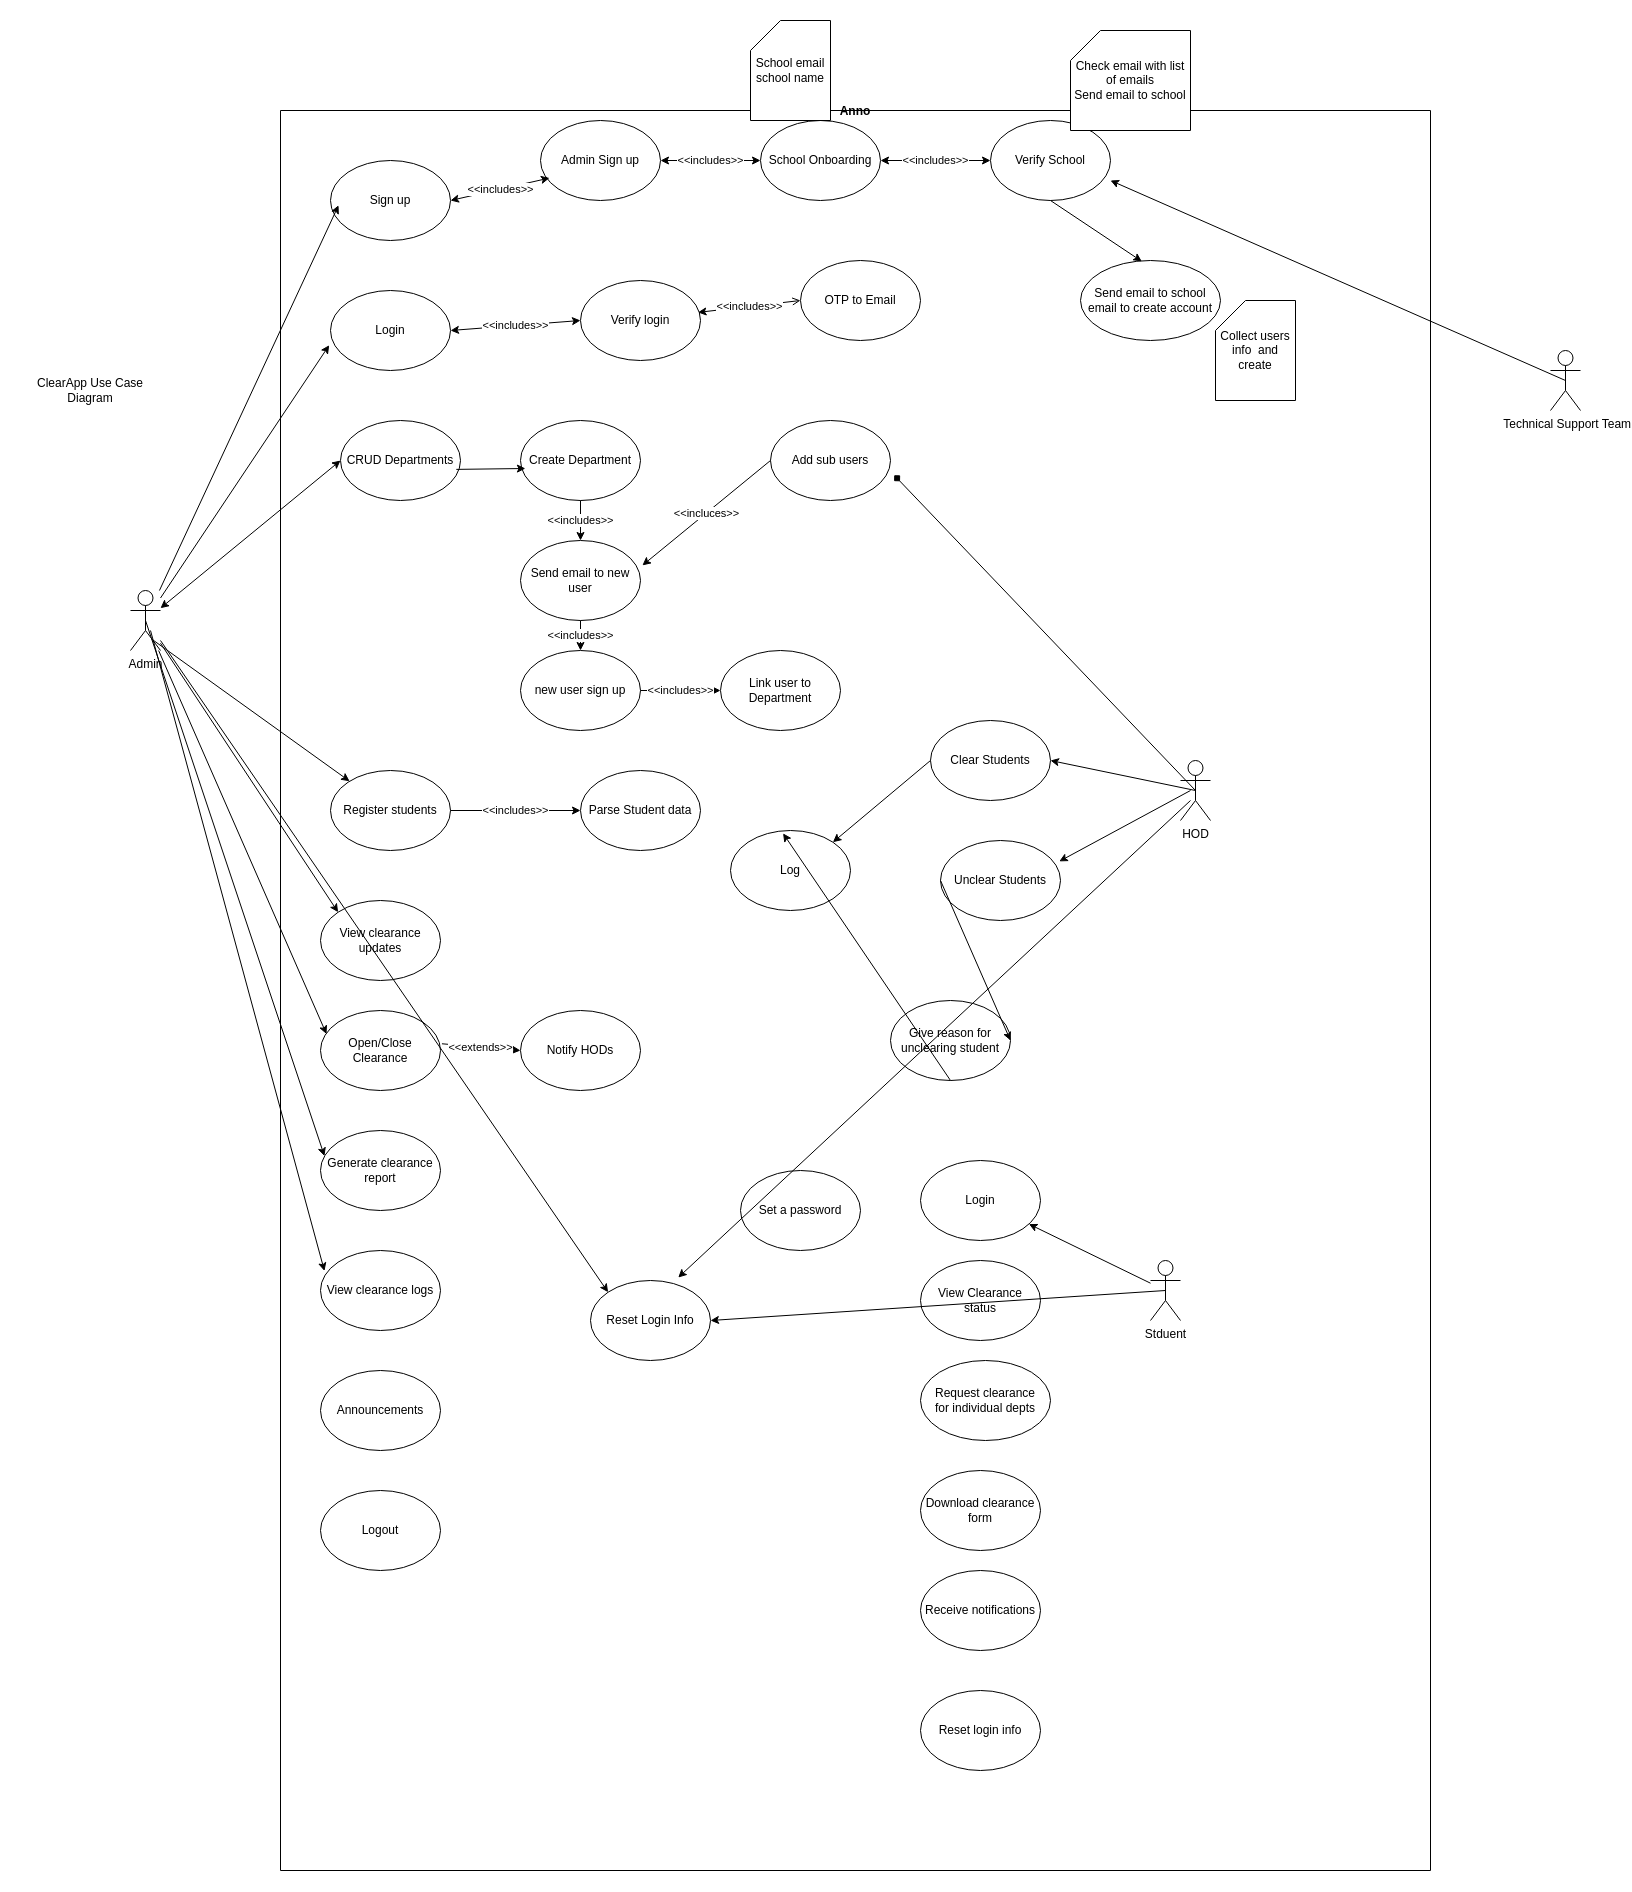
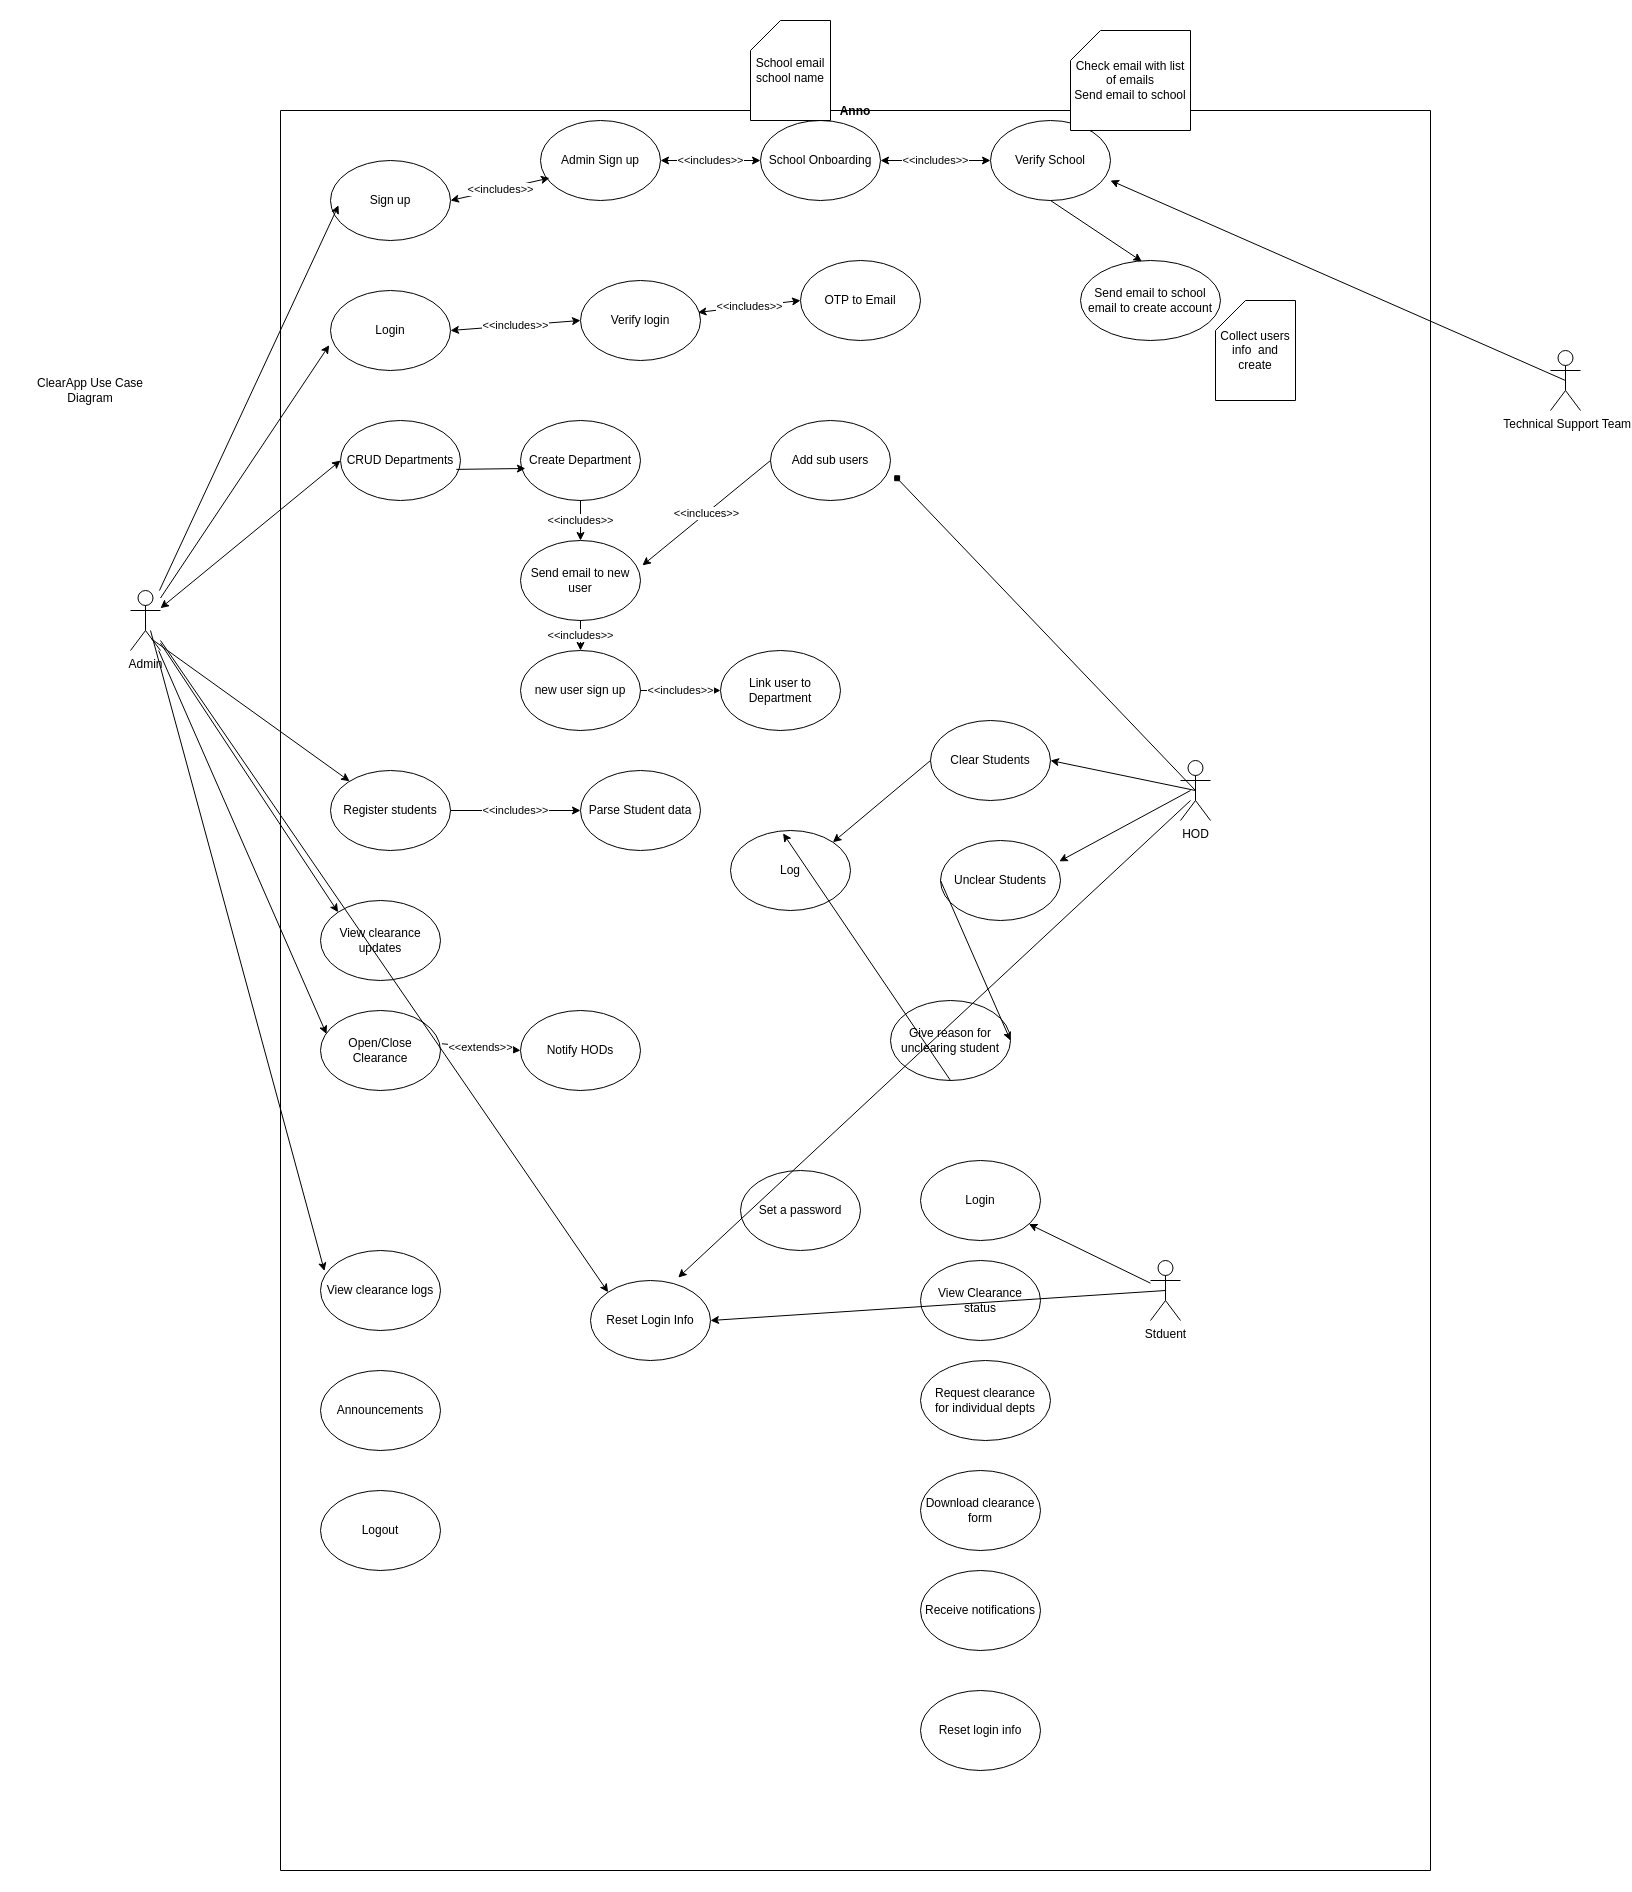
- <mxCell id="21" value="&amp;lt;&amp;lt;includes&amp;gt;&amp;gt;" style="endArrow=open;startArrow=classic;html=1;rounded=0;entryX=0;entryY=0.5;entryDx=0;entryDy=0;exitX=0.979;exitY=0.399;exitDx=0;exitDy=0;exitPerimeter=0;" parent="3" source="18" target="19" edge="1"><mxGeometry width="50" height="50" relative="1" as="geometry"><mxPoint x="370" y="250" as="sourcePoint" /><mxPoint x="420" y="200" as="targetPoint" /></mxGeometry></mxCell>
+ <mxCell id="21" value="&amp;lt;&amp;lt;includes&amp;gt;&amp;gt;" style="endArrow=classic;startArrow=classic;html=1;rounded=0;entryX=0;entryY=0.5;entryDx=0;entryDy=0;exitX=0.979;exitY=0.399;exitDx=0;exitDy=0;exitPerimeter=0;" parent="3" source="18" target="19" edge="1"><mxGeometry width="50" height="50" relative="1" as="geometry"><mxPoint x="370" y="250" as="sourcePoint" /><mxPoint x="420" y="200" as="targetPoint" /></mxGeometry></mxCell>
- <mxCell id="69" value="" style="endArrow=classic;html=1;rounded=0;exitX=0.5;exitY=0.5;exitDx=0;exitDy=0;exitPerimeter=0;entryX=0.033;entryY=0.319;entryDx=0;entryDy=0;entryPerimeter=0;" parent="1" source="57" target="11" edge="1"><mxGeometry width="50" height="50" relative="1" as="geometry"><mxPoint x="580" y="1020" as="sourcePoint" /><mxPoint x="630" y="970" as="targetPoint" /></mxGeometry></mxCell>
- <mxCell id="11" value="Generate clearance report" style="ellipse;whiteSpace=wrap;html=1;" parent="3" vertex="1"><mxGeometry x="40" y="1020" width="120" height="80" as="geometry" /></mxCell>
